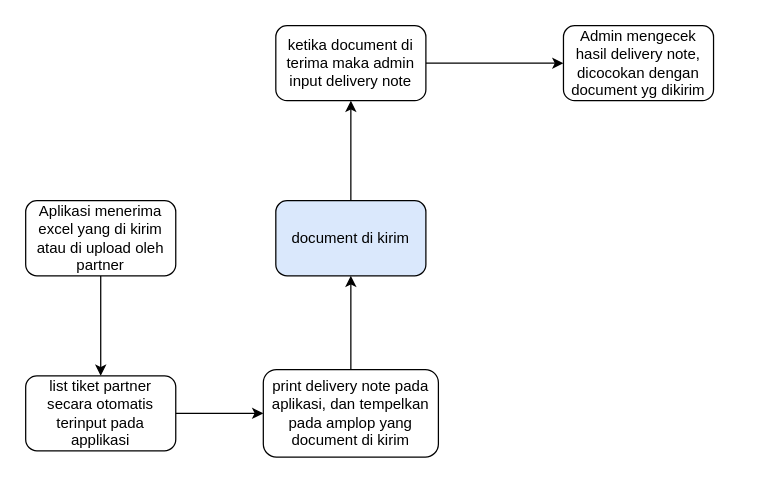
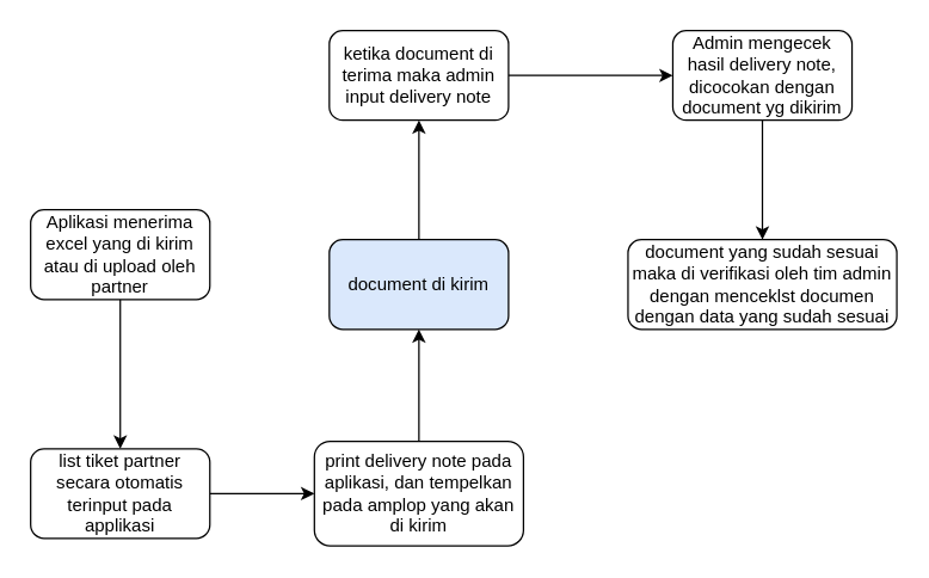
+ <mxCell id="12" value="" style="edgeStyle=orthogonalEdgeStyle;rounded=0;orthogonalLoop=1;jettySize=auto;html=1;" edge="1" parent="1" source="13" target="14"><mxGeometry relative="1" as="geometry" /></mxCell>
- <mxCell id="3" value="Aplikasi menerima excel yang di kirim atau di upload oleh partner" style="whiteSpace=wrap;html=1;rounded=1;" vertex="1" parent="1"><mxGeometry x="20" y="160" width="120" height="60" as="geometry" /></mxCell>
+ <mxCell id="3" value="Aplikasi menerima excel yang di kirim atau di upload oleh partner" style="whiteSpace=wrap;html=1;rounded=1;" vertex="1" parent="1"><mxGeometry x="20" y="140" width="120" height="60" as="geometry" /></mxCell>
+ <mxCell id="14" value="document yang sudah sesuai maka di verifikasi oleh tim admin dengan menceklst documen dengan data yang sudah sesuai" style="whiteSpace=wrap;html=1;rounded=1;" vertex="1" parent="1"><mxGeometry x="420" y="160" width="180" height="60" as="geometry" /></mxCell>
- <mxCell id="7" value="print delivery note pada aplikasi, dan tempelkan pada amplop yang document di kirim" style="whiteSpace=wrap;html=1;rounded=1;" vertex="1" parent="1"><mxGeometry x="210" y="295" width="140" height="70" as="geometry" /></mxCell>
+ <mxCell id="7" value="print delivery note pada aplikasi, dan tempelkan pada amplop yang akan di kirim" style="whiteSpace=wrap;html=1;rounded=1;" vertex="1" parent="1"><mxGeometry x="210" y="295" width="140" height="70" as="geometry" /></mxCell>
